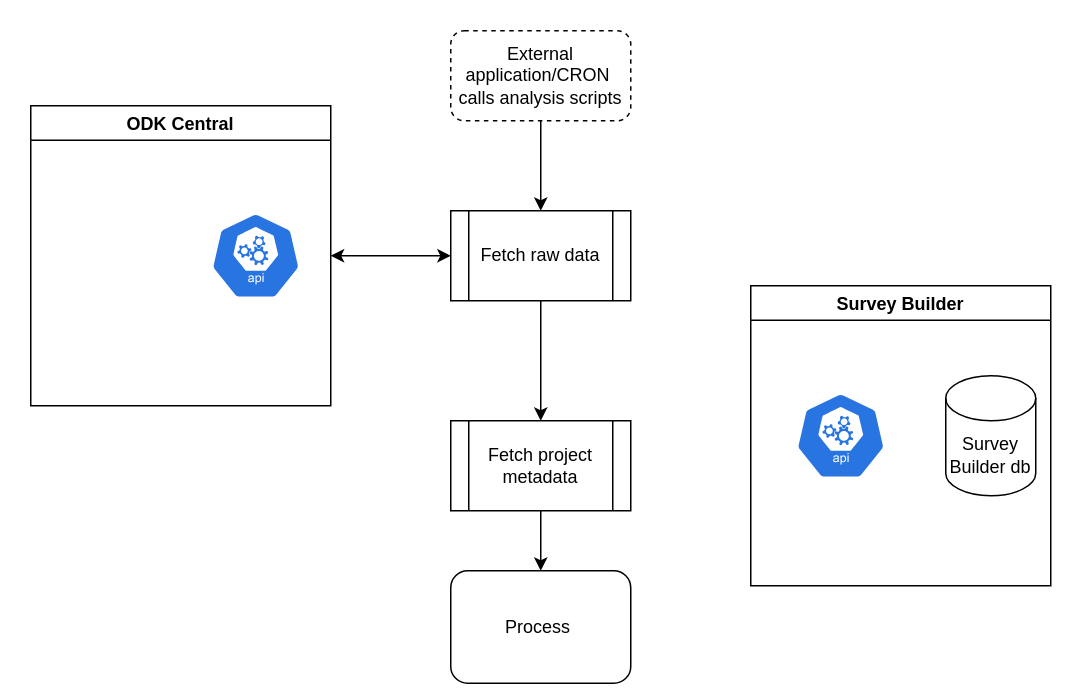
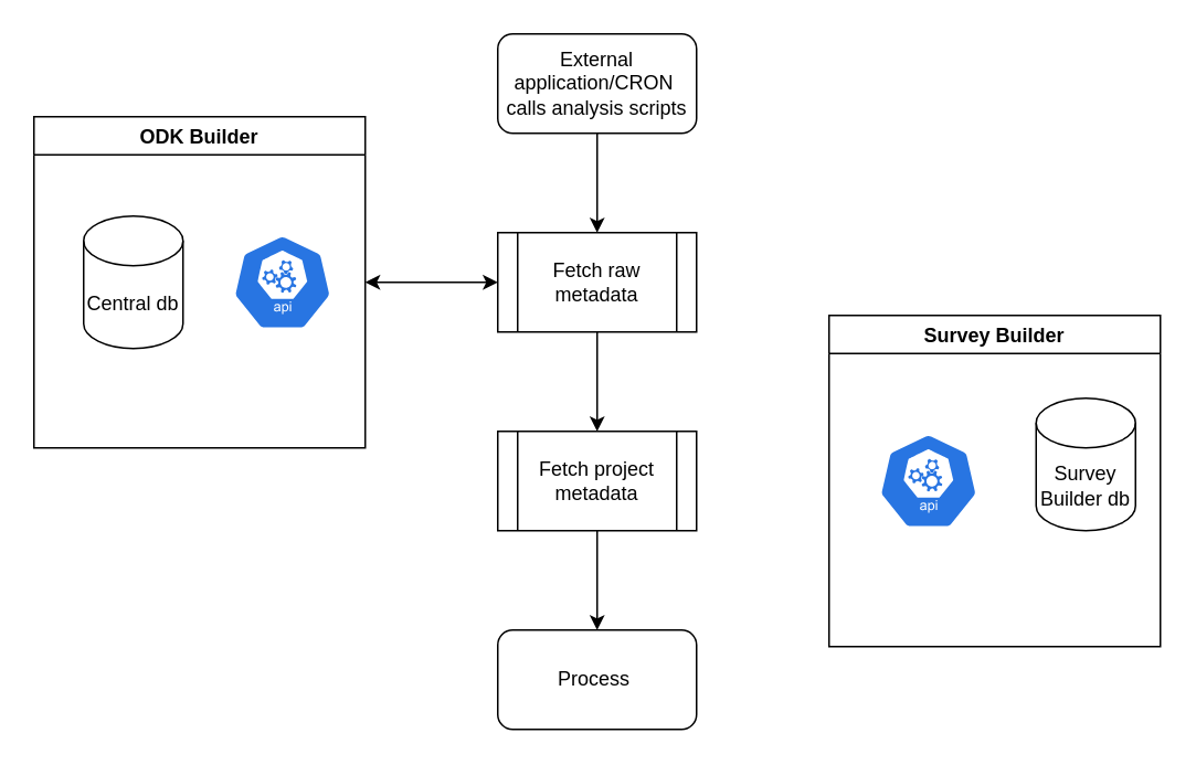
- <mxCell id="3" value="External application/CRON&amp;nbsp; calls analysis scripts" style="rounded=1;whiteSpace=wrap;html=1;dashed=1;" vertex="1" parent="1"><mxGeometry x="300" y="20" width="120" height="60" as="geometry" /></mxCell>
+ <mxCell id="3" value="External application/CRON&amp;nbsp; calls analysis scripts" style="rounded=1;whiteSpace=wrap;html=1;" vertex="1" parent="1"><mxGeometry x="300" y="20" width="120" height="60" as="geometry" /></mxCell>
- <mxCell id="4" value="ODK Central" style="swimlane;" vertex="1" parent="1"><mxGeometry x="20" y="70" width="200" height="200" as="geometry" /></mxCell>
+ <mxCell id="4" value="ODK Builder" style="swimlane;" vertex="1" parent="1"><mxGeometry x="20" y="70" width="200" height="200" as="geometry" /></mxCell>
+ <mxCell id="6" value="Central db" style="shape=cylinder3;whiteSpace=wrap;html=1;boundedLbl=1;backgroundOutline=1;size=15;" vertex="1" parent="4"><mxGeometry x="30" y="60" width="60" height="80" as="geometry" /></mxCell>
- <mxCell id="12" value="Fetch raw data" style="shape=process;whiteSpace=wrap;html=1;backgroundOutline=1;" vertex="1" parent="1"><mxGeometry x="300" y="140" width="120" height="60" as="geometry" /></mxCell>
+ <mxCell id="12" value="Fetch raw metadata" style="shape=process;whiteSpace=wrap;html=1;backgroundOutline=1;" vertex="1" parent="1"><mxGeometry x="300" y="140" width="120" height="60" as="geometry" /></mxCell>
- <mxCell id="9" value="Survey Builder db" style="shape=cylinder3;whiteSpace=wrap;html=1;boundedLbl=1;backgroundOutline=1;size=15;" vertex="1" parent="7"><mxGeometry x="130" y="60" width="60" height="80" as="geometry" /></mxCell>
+ <mxCell id="9" value="Survey Builder db" style="shape=cylinder3;whiteSpace=wrap;html=1;boundedLbl=1;backgroundOutline=1;size=15;" vertex="1" parent="7"><mxGeometry x="125" y="50" width="60" height="80" as="geometry" /></mxCell>
- <mxCell id="14" value="Fetch project metadata" style="shape=process;whiteSpace=wrap;html=1;backgroundOutline=1;" vertex="1" parent="1"><mxGeometry x="300" y="280" width="120" height="60" as="geometry" /></mxCell>
+ <mxCell id="14" value="Fetch project metadata" style="shape=process;whiteSpace=wrap;html=1;backgroundOutline=1;" vertex="1" parent="1"><mxGeometry x="300" y="260" width="120" height="60" as="geometry" /></mxCell>
- <mxCell id="15" value="Process&amp;nbsp;" style="rounded=1;whiteSpace=wrap;html=1;" vertex="1" parent="1"><mxGeometry x="300" y="380" width="120" height="75" as="geometry" /></mxCell>
+ <mxCell id="15" value="Process&amp;nbsp;" style="rounded=1;whiteSpace=wrap;html=1;" vertex="1" parent="1"><mxGeometry x="300" y="380" width="120" height="60" as="geometry" /></mxCell>
